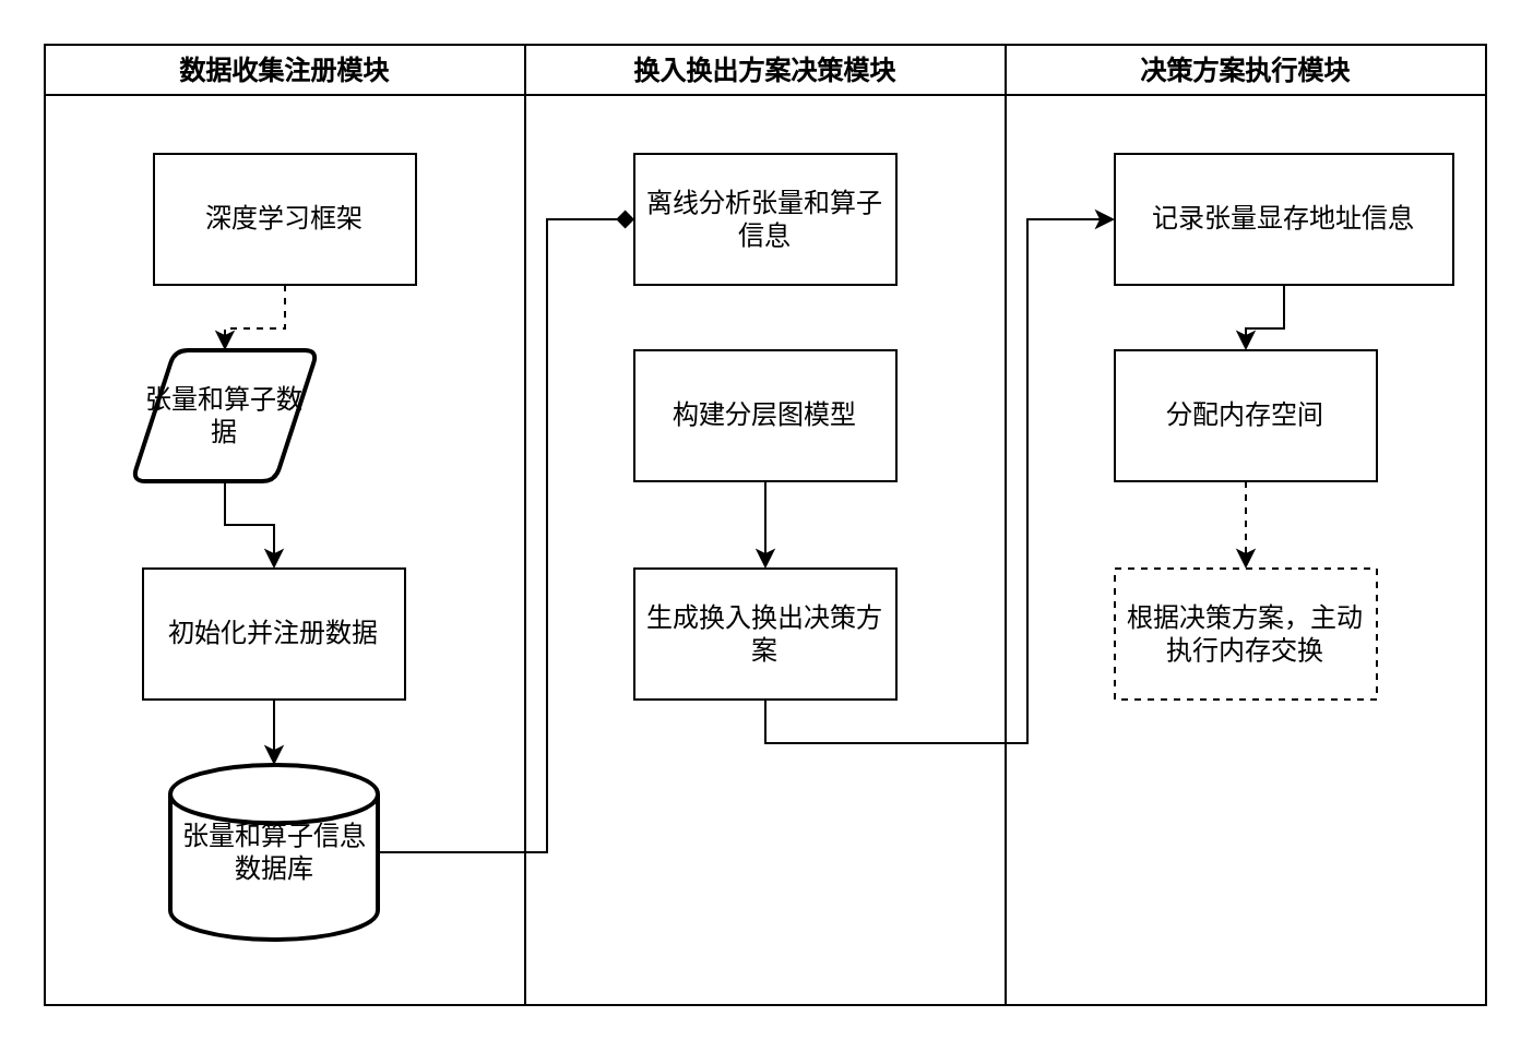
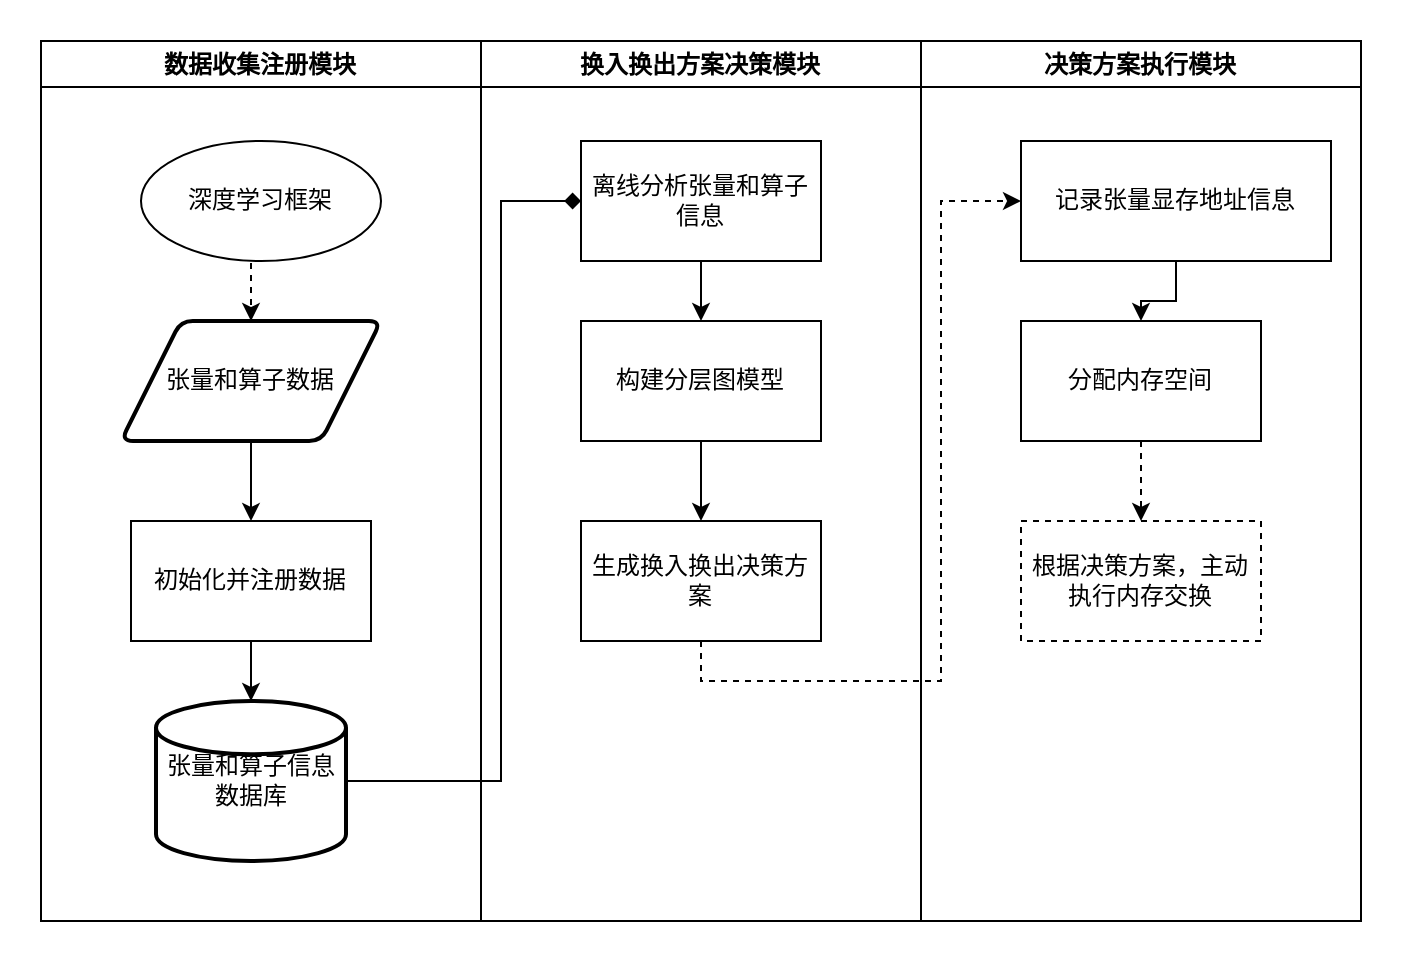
- <mxCell id="4" value="深度学习框架" style="rounded=0;whiteSpace=wrap;html=1;" vertex="1" parent="2"><mxGeometry x="50" y="50" width="120" height="60" as="geometry" /></mxCell>
+ <mxCell id="4" value="深度学习框架" style="ellipse;whiteSpace=wrap;html=1;" vertex="1" parent="2"><mxGeometry x="50" y="50" width="120" height="60" as="geometry" /></mxCell>
+ <mxCell id="11" style="edgeStyle=orthogonalEdgeStyle;rounded=0;orthogonalLoop=1;jettySize=auto;html=1;exitX=0.5;exitY=1;exitDx=0;exitDy=0;entryX=0.5;entryY=0;entryDx=0;entryDy=0;" edge="1" parent="10" source="12" target="14"><mxGeometry relative="1" as="geometry" /></mxCell>
- <mxCell id="6" value="张量和算子数据" style="shape=parallelogram;html=1;strokeWidth=2;perimeter=parallelogramPerimeter;whiteSpace=wrap;rounded=1;arcSize=12;size=0.23;" vertex="1" parent="2"><mxGeometry x="40" y="140" width="85" height="60" as="geometry" /></mxCell>
+ <mxCell id="6" value="张量和算子数据" style="shape=parallelogram;html=1;strokeWidth=2;perimeter=parallelogramPerimeter;whiteSpace=wrap;rounded=1;arcSize=12;size=0.23;" vertex="1" parent="2"><mxGeometry x="40" y="140" width="130" height="60" as="geometry" /></mxCell>
- <mxCell id="23" style="edgeStyle=orthogonalEdgeStyle;rounded=0;orthogonalLoop=1;jettySize=auto;html=1;exitX=0.5;exitY=1;exitDx=0;exitDy=0;entryX=0;entryY=0.5;entryDx=0;entryDy=0;" edge="1" parent="1" source="15" target="18"><mxGeometry relative="1" as="geometry"><Array as="points"><mxPoint x="350" y="340" /><mxPoint x="470" y="340" /><mxPoint x="470" y="100" /></Array></mxGeometry></mxCell>
+ <mxCell id="23" style="edgeStyle=orthogonalEdgeStyle;rounded=0;orthogonalLoop=1;jettySize=auto;html=1;exitX=0.5;exitY=1;exitDx=0;exitDy=0;entryX=0;entryY=0.5;entryDx=0;entryDy=0;dashed=1;" edge="1" parent="1" source="15" target="18"><mxGeometry relative="1" as="geometry"><Array as="points"><mxPoint x="350" y="340" /><mxPoint x="470" y="340" /><mxPoint x="470" y="100" /></Array></mxGeometry></mxCell>
